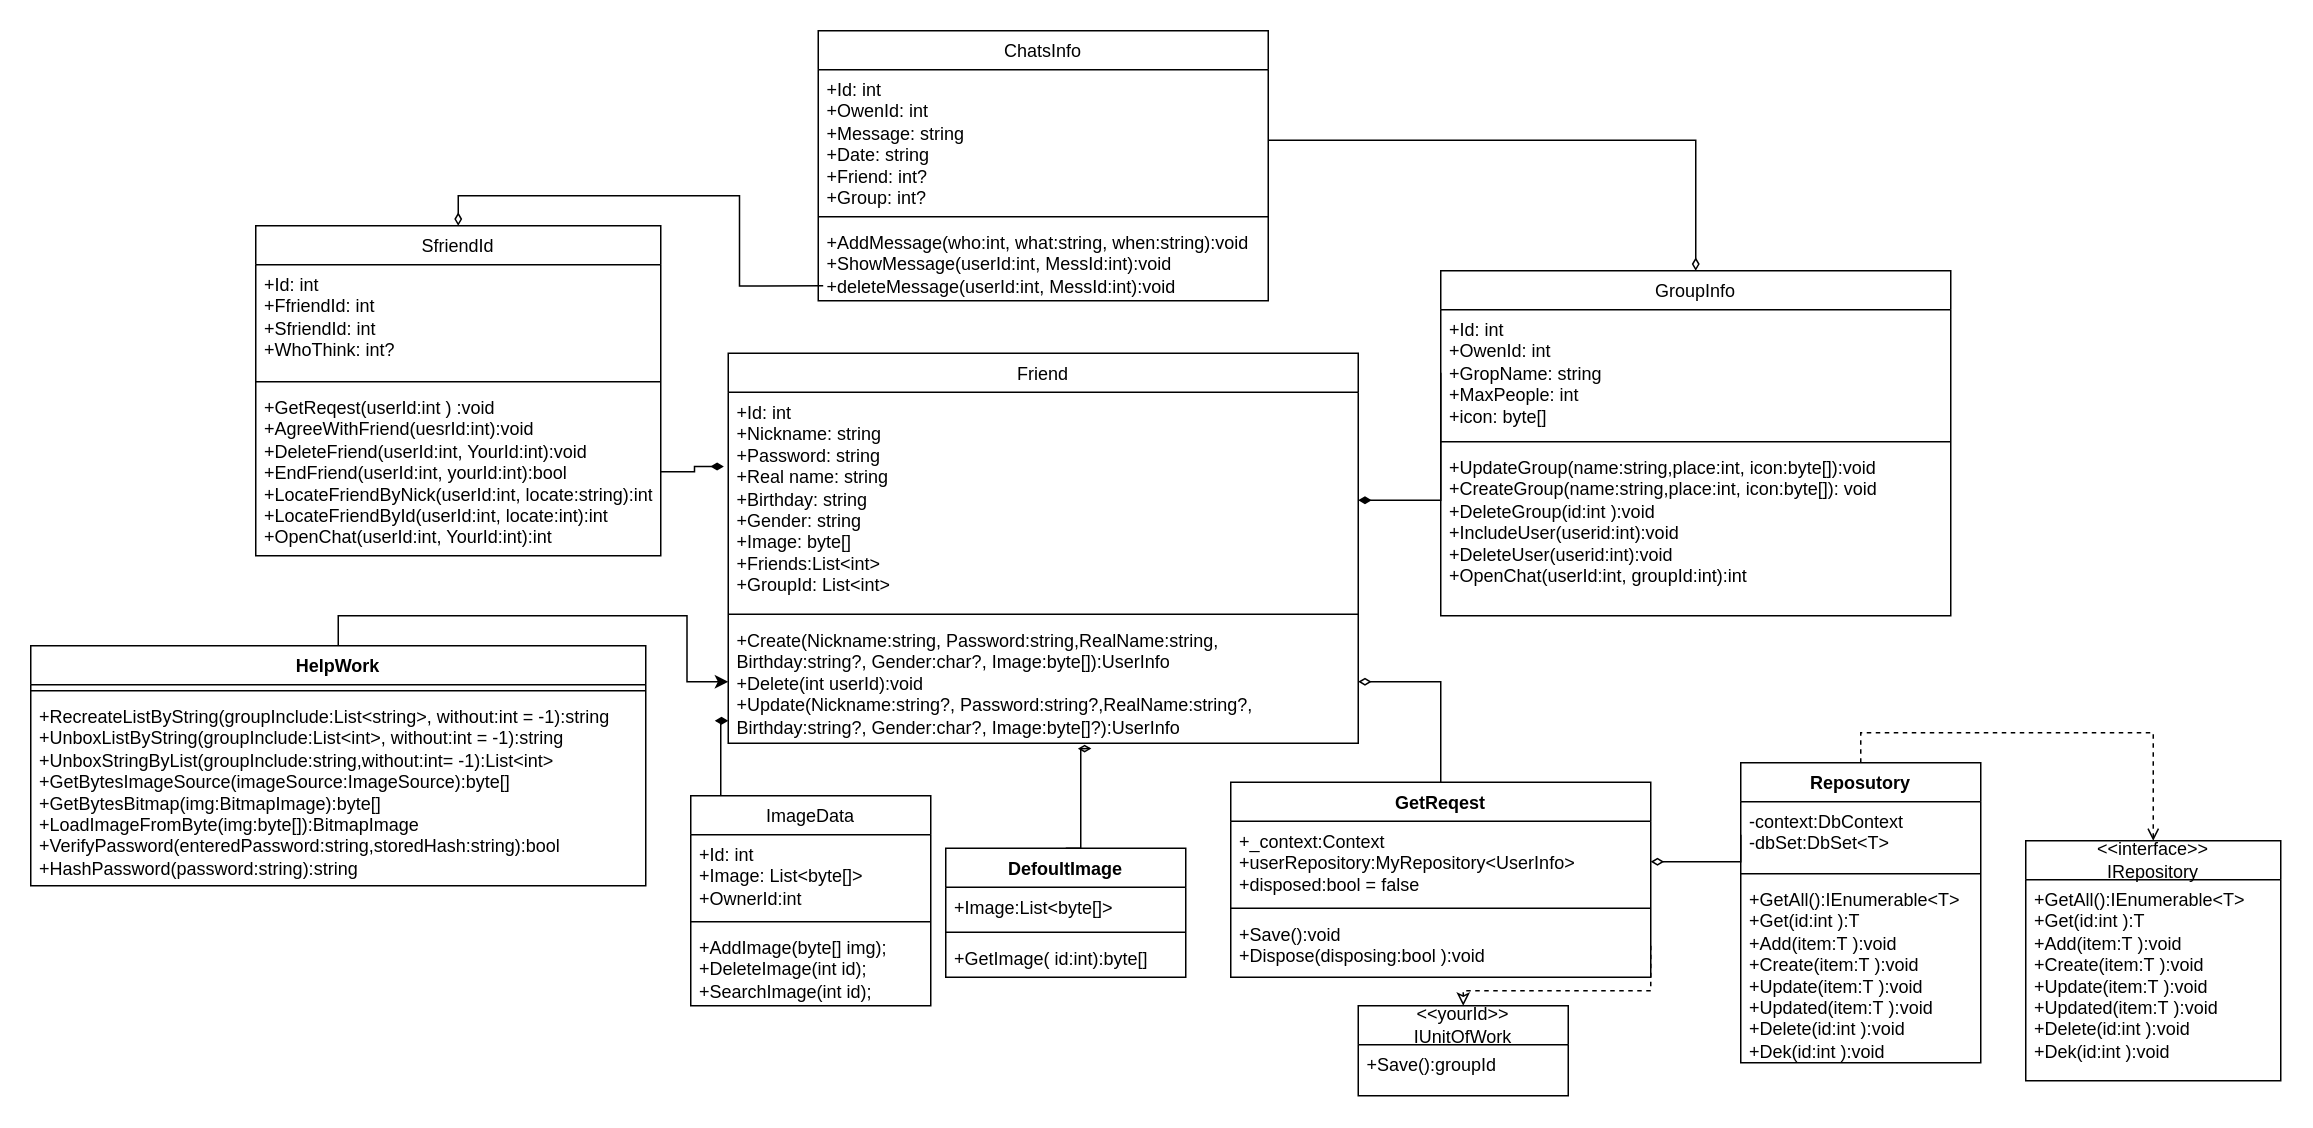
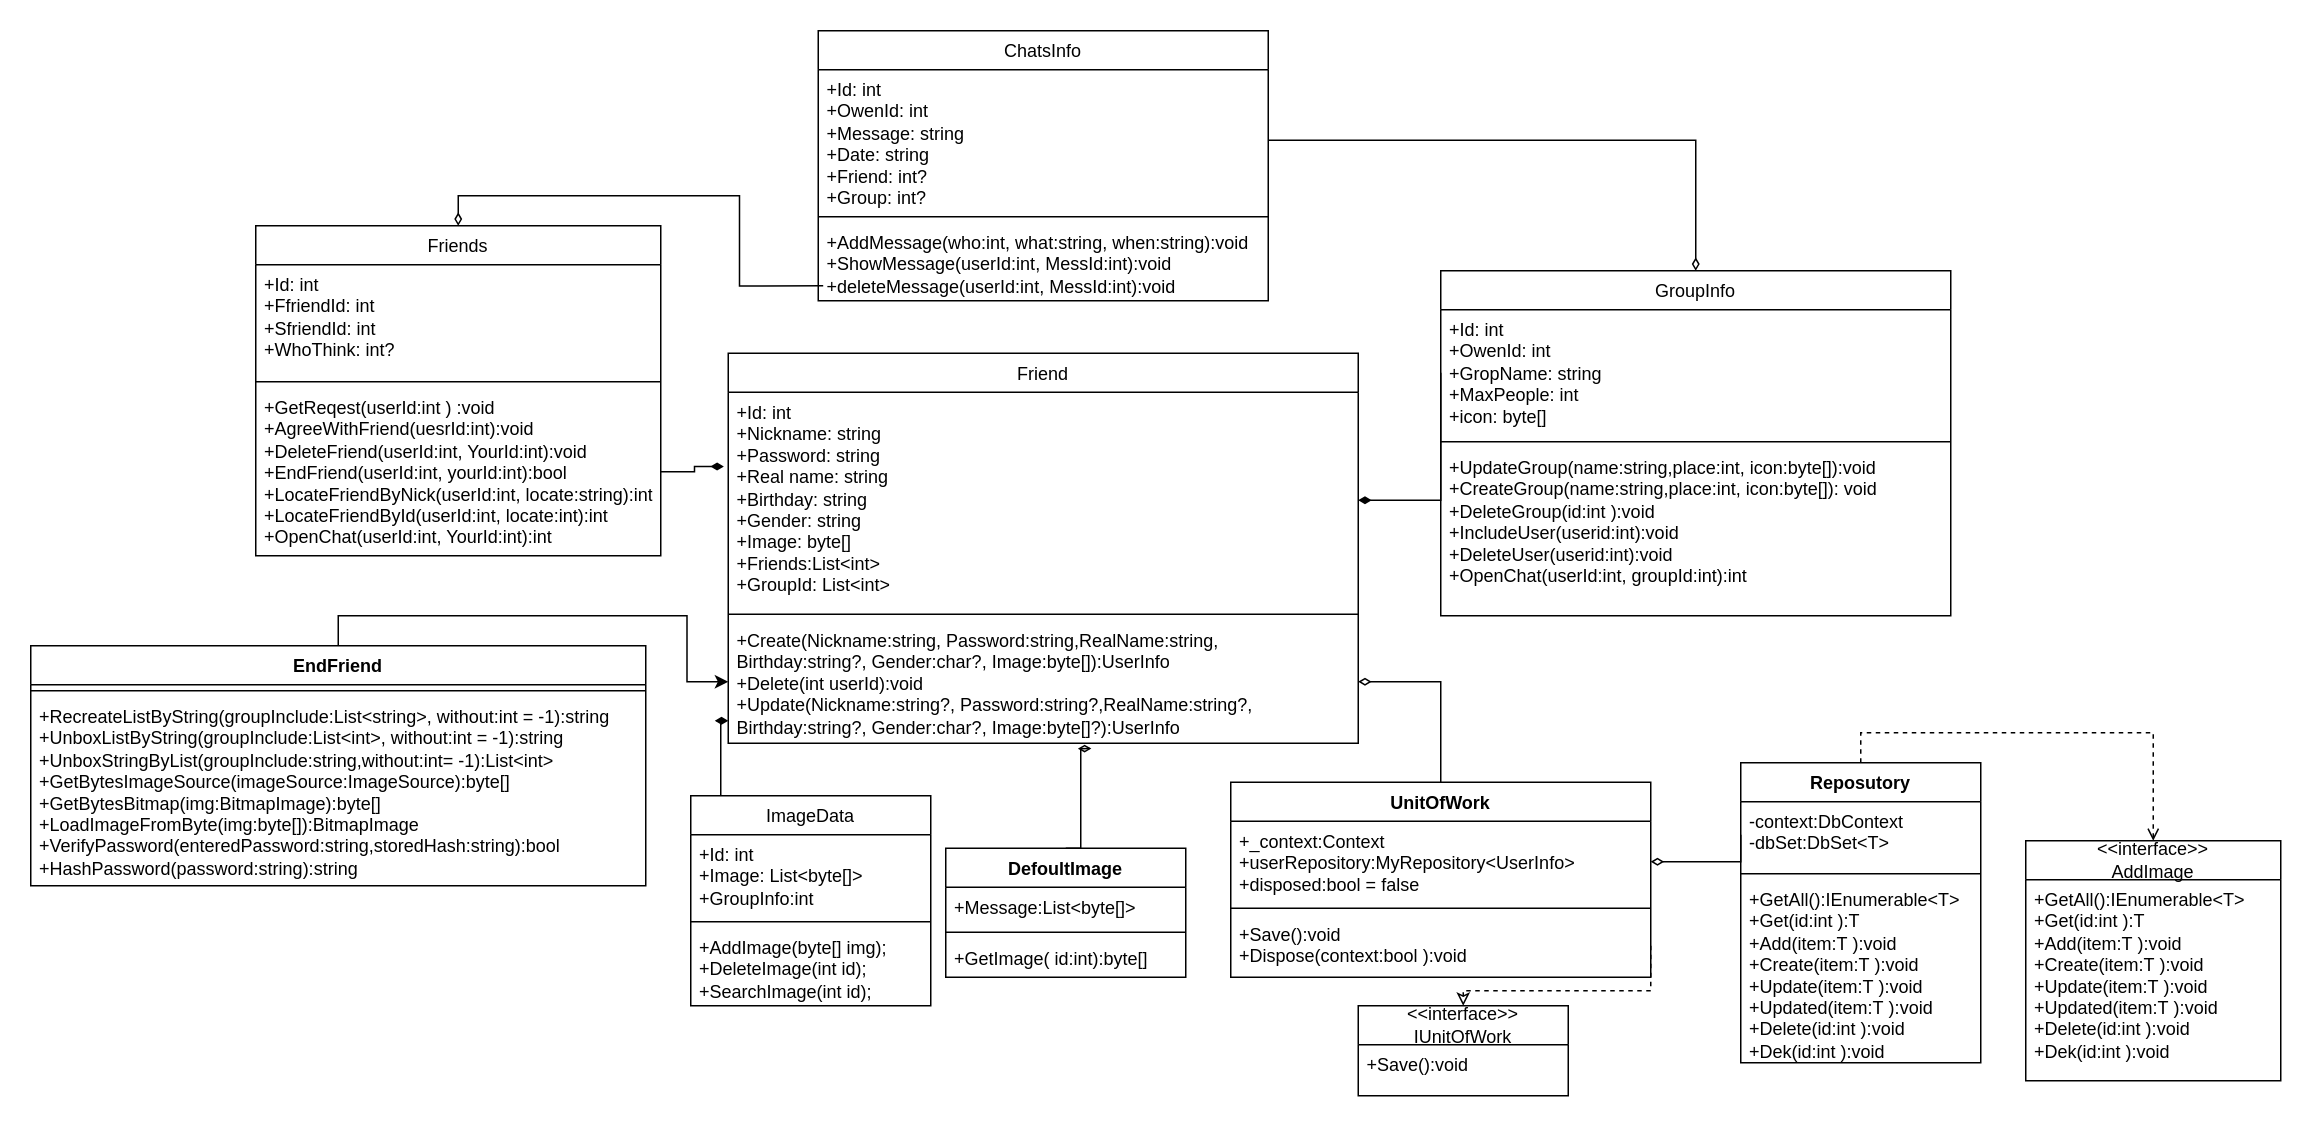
- <mxCell id="6" value="&lt;span style=&quot;font-weight: 400;&quot;&gt;SfriendId&lt;/span&gt;" style="swimlane;fontStyle=1;align=center;verticalAlign=top;childLayout=stackLayout;horizontal=1;startSize=26;horizontalStack=0;resizeParent=1;resizeParentMax=0;resizeLast=0;collapsible=1;marginBottom=0;whiteSpace=wrap;html=1;" parent="1" vertex="1"><mxGeometry x="170" y="150" width="270" height="220" as="geometry" /></mxCell>
+ <mxCell id="6" value="&lt;span style=&quot;font-weight: 400;&quot;&gt;Friends&lt;/span&gt;" style="swimlane;fontStyle=1;align=center;verticalAlign=top;childLayout=stackLayout;horizontal=1;startSize=26;horizontalStack=0;resizeParent=1;resizeParentMax=0;resizeLast=0;collapsible=1;marginBottom=0;whiteSpace=wrap;html=1;" parent="1" vertex="1"><mxGeometry x="170" y="150" width="270" height="220" as="geometry" /></mxCell>
- <mxCell id="52" value="HelpWork" style="swimlane;fontStyle=1;align=center;verticalAlign=top;childLayout=stackLayout;horizontal=1;startSize=26;horizontalStack=0;resizeParent=1;resizeParentMax=0;resizeLast=0;collapsible=1;marginBottom=0;whiteSpace=wrap;html=1;" vertex="1" parent="1"><mxGeometry x="20" y="430" width="410" height="160" as="geometry" /></mxCell>
+ <mxCell id="52" value="EndFriend" style="swimlane;fontStyle=1;align=center;verticalAlign=top;childLayout=stackLayout;horizontal=1;startSize=26;horizontalStack=0;resizeParent=1;resizeParentMax=0;resizeLast=0;collapsible=1;marginBottom=0;whiteSpace=wrap;html=1;" vertex="1" parent="1"><mxGeometry x="20" y="430" width="410" height="160" as="geometry" /></mxCell>
- <mxCell id="38" value="GetReqest" style="swimlane;fontStyle=1;align=center;verticalAlign=top;childLayout=stackLayout;horizontal=1;startSize=26;horizontalStack=0;resizeParent=1;resizeParentMax=0;resizeLast=0;collapsible=1;marginBottom=0;whiteSpace=wrap;html=1;" vertex="1" parent="1"><mxGeometry x="820" y="521" width="280" height="130" as="geometry" /></mxCell>
+ <mxCell id="38" value="UnitOfWork" style="swimlane;fontStyle=1;align=center;verticalAlign=top;childLayout=stackLayout;horizontal=1;startSize=26;horizontalStack=0;resizeParent=1;resizeParentMax=0;resizeLast=0;collapsible=1;marginBottom=0;whiteSpace=wrap;html=1;" vertex="1" parent="1"><mxGeometry x="820" y="521" width="280" height="130" as="geometry" /></mxCell>
- <mxCell id="35" value="&amp;lt;&amp;lt;interface&amp;gt;&amp;gt;&lt;div&gt;IRepository&lt;/div&gt;" style="swimlane;fontStyle=0;childLayout=stackLayout;horizontal=1;startSize=26;fillColor=none;horizontalStack=0;resizeParent=1;resizeParentMax=0;resizeLast=0;collapsible=1;marginBottom=0;whiteSpace=wrap;html=1;" vertex="1" parent="1"><mxGeometry x="1350" y="560" width="170" height="160" as="geometry" /></mxCell>
+ <mxCell id="35" value="&amp;lt;&amp;lt;interface&amp;gt;&amp;gt;&lt;div&gt;AddImage&lt;/div&gt;" style="swimlane;fontStyle=0;childLayout=stackLayout;horizontal=1;startSize=26;fillColor=none;horizontalStack=0;resizeParent=1;resizeParentMax=0;resizeLast=0;collapsible=1;marginBottom=0;whiteSpace=wrap;html=1;" vertex="1" parent="1"><mxGeometry x="1350" y="560" width="170" height="160" as="geometry" /></mxCell>
- <mxCell id="12" value="+Id: int&lt;div&gt;+Image: List&amp;lt;byte[]&amp;gt;&lt;/div&gt;&lt;div&gt;+OwnerId:int&lt;/div&gt;" style="text;strokeColor=none;fillColor=none;align=left;verticalAlign=top;spacingLeft=4;spacingRight=4;overflow=hidden;rotatable=0;points=[[0,0.5],[1,0.5]];portConstraint=eastwest;whiteSpace=wrap;html=1;" parent="11" vertex="1"><mxGeometry y="26" width="160" height="54" as="geometry" /></mxCell>
+ <mxCell id="12" value="+Id: int&lt;div&gt;+Image: List&amp;lt;byte[]&amp;gt;&lt;/div&gt;&lt;div&gt;+GroupInfo:int&lt;/div&gt;" style="text;strokeColor=none;fillColor=none;align=left;verticalAlign=top;spacingLeft=4;spacingRight=4;overflow=hidden;rotatable=0;points=[[0,0.5],[1,0.5]];portConstraint=eastwest;whiteSpace=wrap;html=1;" parent="11" vertex="1"><mxGeometry y="26" width="160" height="54" as="geometry" /></mxCell>
- <mxCell id="47" value="+Image:List&amp;lt;byte[]&amp;gt;" style="text;strokeColor=none;fillColor=none;align=left;verticalAlign=top;spacingLeft=4;spacingRight=4;overflow=hidden;rotatable=0;points=[[0,0.5],[1,0.5]];portConstraint=eastwest;whiteSpace=wrap;html=1;" vertex="1" parent="46"><mxGeometry y="26" width="160" height="26" as="geometry" /></mxCell>
+ <mxCell id="47" value="+Message:List&amp;lt;byte[]&amp;gt;" style="text;strokeColor=none;fillColor=none;align=left;verticalAlign=top;spacingLeft=4;spacingRight=4;overflow=hidden;rotatable=0;points=[[0,0.5],[1,0.5]];portConstraint=eastwest;whiteSpace=wrap;html=1;" vertex="1" parent="46"><mxGeometry y="26" width="160" height="26" as="geometry" /></mxCell>
- <mxCell id="41" value="&lt;div&gt;+Save():void&lt;/div&gt;&lt;div&gt;+&lt;span style=&quot;background-color: initial;&quot;&gt;Dispose(disposing:&lt;/span&gt;&lt;span style=&quot;background-color: initial;&quot;&gt;bool&lt;/span&gt;&lt;span style=&quot;background-color: initial;&quot;&gt;&amp;nbsp;&lt;/span&gt;&lt;span style=&quot;background-color: initial;&quot;&gt;):&lt;/span&gt;&lt;span style=&quot;background-color: initial;&quot;&gt;void&lt;/span&gt;&lt;span style=&quot;background-color: initial;&quot;&gt;&amp;nbsp;&lt;/span&gt;&lt;/div&gt;" style="text;strokeColor=none;fillColor=none;align=left;verticalAlign=top;spacingLeft=4;spacingRight=4;overflow=hidden;rotatable=0;points=[[0,0.5],[1,0.5]];portConstraint=eastwest;whiteSpace=wrap;html=1;" vertex="1" parent="38"><mxGeometry y="88" width="280" height="42" as="geometry" /></mxCell>
+ <mxCell id="41" value="&lt;div&gt;+Save():void&lt;/div&gt;&lt;div&gt;+&lt;span style=&quot;background-color: initial;&quot;&gt;Dispose(context:&lt;/span&gt;&lt;span style=&quot;background-color: initial;&quot;&gt;bool&lt;/span&gt;&lt;span style=&quot;background-color: initial;&quot;&gt;&amp;nbsp;&lt;/span&gt;&lt;span style=&quot;background-color: initial;&quot;&gt;):&lt;/span&gt;&lt;span style=&quot;background-color: initial;&quot;&gt;void&lt;/span&gt;&lt;span style=&quot;background-color: initial;&quot;&gt;&amp;nbsp;&lt;/span&gt;&lt;/div&gt;" style="text;strokeColor=none;fillColor=none;align=left;verticalAlign=top;spacingLeft=4;spacingRight=4;overflow=hidden;rotatable=0;points=[[0,0.5],[1,0.5]];portConstraint=eastwest;whiteSpace=wrap;html=1;" vertex="1" parent="38"><mxGeometry y="88" width="280" height="42" as="geometry" /></mxCell>
- <mxCell id="42" value="&amp;lt;&amp;lt;yourId&amp;gt;&amp;gt;&lt;div&gt;IUnitOfWork&lt;/div&gt;" style="swimlane;fontStyle=0;childLayout=stackLayout;horizontal=1;startSize=26;fillColor=none;horizontalStack=0;resizeParent=1;resizeParentMax=0;resizeLast=0;collapsible=1;marginBottom=0;whiteSpace=wrap;html=1;" vertex="1" parent="1"><mxGeometry x="905" y="670" width="140" height="60" as="geometry" /></mxCell>
+ <mxCell id="42" value="&amp;lt;&amp;lt;interface&amp;gt;&amp;gt;&lt;div&gt;IUnitOfWork&lt;/div&gt;" style="swimlane;fontStyle=0;childLayout=stackLayout;horizontal=1;startSize=26;fillColor=none;horizontalStack=0;resizeParent=1;resizeParentMax=0;resizeLast=0;collapsible=1;marginBottom=0;whiteSpace=wrap;html=1;" vertex="1" parent="1"><mxGeometry x="905" y="670" width="140" height="60" as="geometry" /></mxCell>
- <mxCell id="43" value="+Save():groupId" style="text;strokeColor=none;fillColor=none;align=left;verticalAlign=top;spacingLeft=4;spacingRight=4;overflow=hidden;rotatable=0;points=[[0,0.5],[1,0.5]];portConstraint=eastwest;whiteSpace=wrap;html=1;" vertex="1" parent="42"><mxGeometry y="26" width="140" height="34" as="geometry" /></mxCell>
+ <mxCell id="43" value="+Save():void" style="text;strokeColor=none;fillColor=none;align=left;verticalAlign=top;spacingLeft=4;spacingRight=4;overflow=hidden;rotatable=0;points=[[0,0.5],[1,0.5]];portConstraint=eastwest;whiteSpace=wrap;html=1;" vertex="1" parent="42"><mxGeometry y="26" width="140" height="34" as="geometry" /></mxCell>
